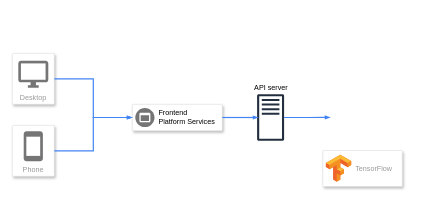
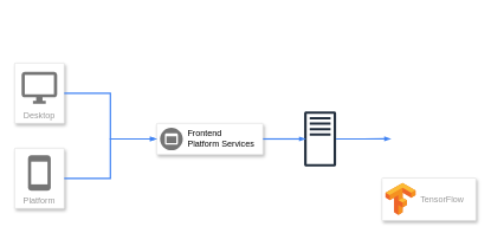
- <mxCell id="15" value="API server" style="text;html=1;align=center;verticalAlign=middle;resizable=0;points=[];autosize=1;" parent="1" vertex="1"><mxGeometry x="415.5" y="136" width="70" height="20" as="geometry" /></mxCell>
- <mxCell id="4" value="Phone" style="strokeColor=#dddddd;shadow=1;strokeWidth=1;rounded=1;absoluteArcSize=1;arcSize=2;labelPosition=center;verticalLabelPosition=middle;align=center;verticalAlign=bottom;spacingLeft=0;fontColor=#999999;fontSize=12;whiteSpace=wrap;spacingBottom=2;" parent="1" vertex="1"><mxGeometry x="20" y="208" width="70" height="85" as="geometry" /></mxCell>
+ <mxCell id="4" value="Platform" style="strokeColor=#dddddd;shadow=1;strokeWidth=1;rounded=1;absoluteArcSize=1;arcSize=2;labelPosition=center;verticalLabelPosition=middle;align=center;verticalAlign=bottom;spacingLeft=0;fontColor=#999999;fontSize=12;whiteSpace=wrap;spacingBottom=2;" parent="1" vertex="1"><mxGeometry x="20" y="208" width="70" height="85" as="geometry" /></mxCell>
